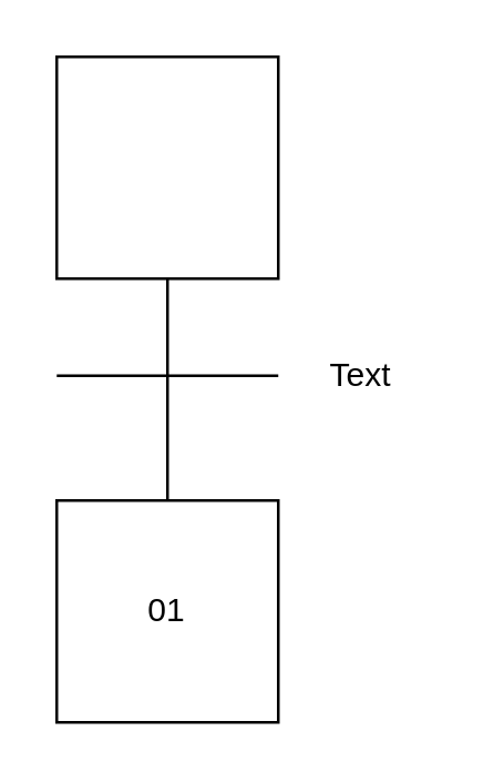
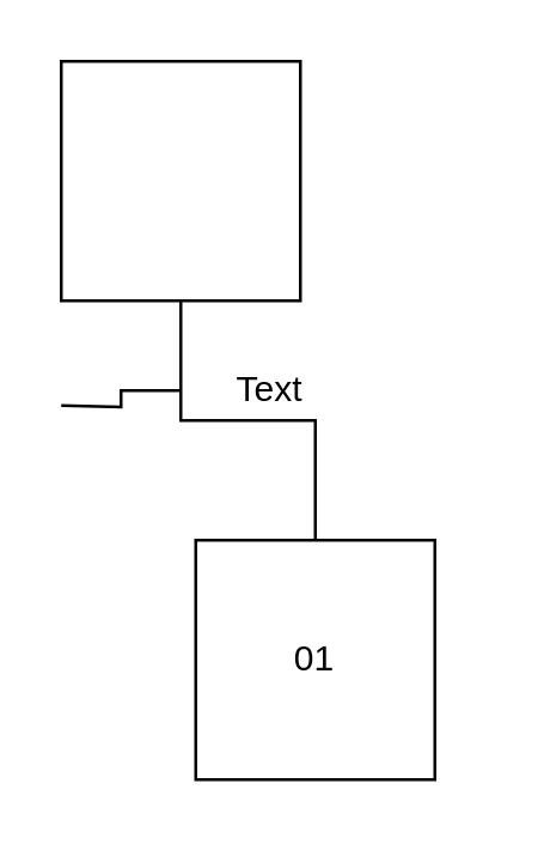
- <mxCell id="6" value="Text" style="text;html=1;align=center;verticalAlign=middle;whiteSpace=wrap;rounded=0;" vertex="1" parent="1"><mxGeometry x="100" y="120" width="60" height="30" as="geometry" /></mxCell>
+ <mxCell id="6" value="Text" style="text;html=1;align=center;verticalAlign=middle;whiteSpace=wrap;rounded=0;" vertex="1" parent="1"><mxGeometry x="60" y="115" width="60" height="30" as="geometry" /></mxCell>
- <mxCell id="4" value="01" style="whiteSpace=wrap;html=1;aspect=fixed;" vertex="1" parent="1"><mxGeometry x="20" y="180" width="80" height="80" as="geometry" /></mxCell>
+ <mxCell id="4" value="01" style="whiteSpace=wrap;html=1;aspect=fixed;" vertex="1" parent="1"><mxGeometry x="65" y="180" width="80" height="80" as="geometry" /></mxCell>
